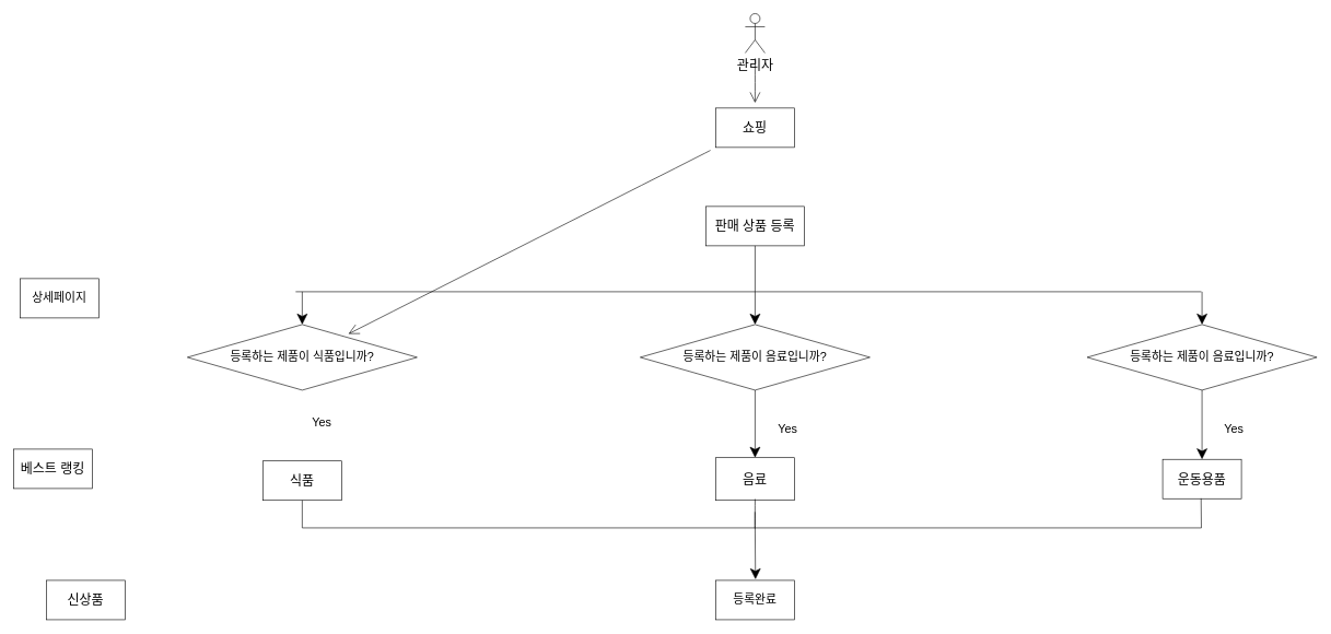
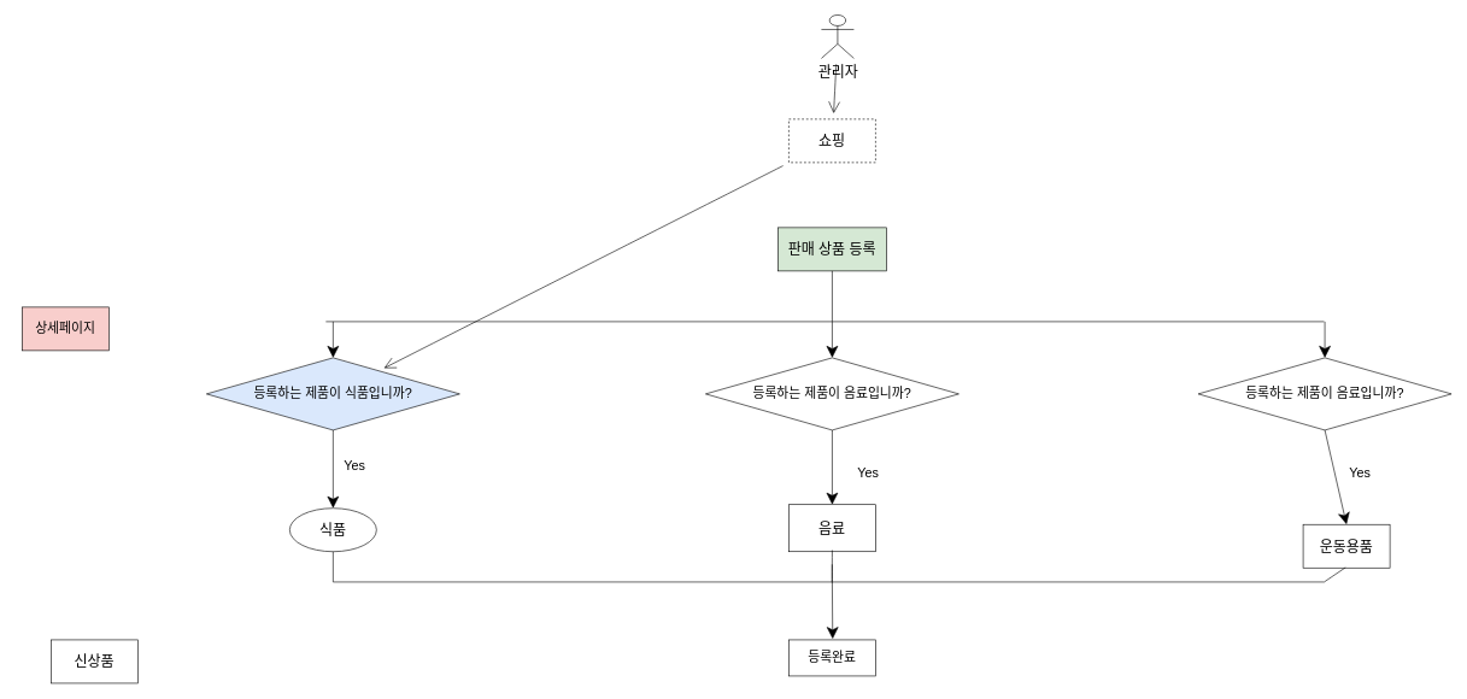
- <mxCell id="13" value="관리자" style="shape=umlActor;verticalLabelPosition=bottom;verticalAlign=top;html=1;outlineConnect=0;hachureGap=4;pointerEvents=0;fontSize=20;" vertex="1" parent="1"><mxGeometry x="1135" y="20" width="30" height="60" as="geometry" /></mxCell>
+ <mxCell id="13" value="관리자" style="shape=umlActor;verticalLabelPosition=bottom;verticalAlign=top;html=1;outlineConnect=0;hachureGap=4;pointerEvents=0;fontSize=20;" vertex="1" parent="1"><mxGeometry x="1135" y="20" width="45" height="60" as="geometry" /></mxCell>
- <mxCell id="3" value="쇼핑" style="rounded=0;whiteSpace=wrap;html=1;hachureGap=4;pointerEvents=0;fontSize=20;" vertex="1" parent="1"><mxGeometry x="1090" y="164" width="120" height="60" as="geometry" /></mxCell>
+ <mxCell id="3" value="쇼핑" style="rounded=0;whiteSpace=wrap;html=1;hachureGap=4;pointerEvents=0;fontSize=20;dashed=1;" vertex="1" parent="1"><mxGeometry x="1090" y="164" width="120" height="60" as="geometry" /></mxCell>
- <mxCell id="4" value="판매 상품 등록" style="rounded=0;whiteSpace=wrap;html=1;hachureGap=4;pointerEvents=0;fontSize=20;" vertex="1" parent="1"><mxGeometry x="1075" y="314" width="150" height="60" as="geometry" /></mxCell>
+ <mxCell id="4" value="판매 상품 등록" style="rounded=0;whiteSpace=wrap;html=1;hachureGap=4;pointerEvents=0;fontSize=20;fillColor=#d5e8d4;" vertex="1" parent="1"><mxGeometry x="1075" y="314" width="150" height="60" as="geometry" /></mxCell>
- <mxCell id="24" value="상세페이지" style="rounded=0;whiteSpace=wrap;html=1;hachureGap=4;pointerEvents=0;fontSize=18;" vertex="1" parent="1"><mxGeometry x="30" y="424" width="120" height="60" as="geometry" /></mxCell>
+ <mxCell id="24" value="상세페이지" style="rounded=0;whiteSpace=wrap;html=1;hachureGap=4;pointerEvents=0;fontSize=18;fillColor=#f8cecc;" vertex="1" parent="1"><mxGeometry x="30" y="424" width="120" height="60" as="geometry" /></mxCell>
- <mxCell id="15" value="등록하는 제품이 식품입니까?" style="rhombus;whiteSpace=wrap;html=1;hachureGap=4;pointerEvents=0;fontSize=18;" vertex="1" parent="1"><mxGeometry x="285" y="494" width="350" height="100" as="geometry" /></mxCell>
+ <mxCell id="15" value="등록하는 제품이 식품입니까?" style="rhombus;whiteSpace=wrap;html=1;hachureGap=4;pointerEvents=0;fontSize=18;fillColor=#dae8fc;" vertex="1" parent="1"><mxGeometry x="285" y="494" width="350" height="100" as="geometry" /></mxCell>
+ <mxCell id="17" value="" style="endArrow=classic;html=1;fontSize=18;startSize=14;endSize=14;sourcePerimeterSpacing=8;targetPerimeterSpacing=8;exitX=0.5;exitY=1;exitDx=0;exitDy=0;entryX=0.5;entryY=0;entryDx=0;entryDy=0;" edge="1" parent="1" source="15" target="6"><mxGeometry width="50" height="50" relative="1" as="geometry"><mxPoint x="600" y="564" as="sourcePoint" /><mxPoint x="650" y="514" as="targetPoint" /></mxGeometry></mxCell>
- <mxCell id="7" value="베스트 랭킹" style="rounded=0;whiteSpace=wrap;html=1;hachureGap=4;pointerEvents=0;fontSize=20;" vertex="1" parent="1"><mxGeometry x="20" y="684" width="120" height="60" as="geometry" /></mxCell>
- <mxCell id="9" value="운동용품" style="rounded=0;whiteSpace=wrap;html=1;hachureGap=4;pointerEvents=0;fontSize=20;" vertex="1" parent="1"><mxGeometry x="1771" y="699.5" width="120" height="60" as="geometry" /></mxCell>
+ <mxCell id="9" value="운동용품" style="rounded=0;whiteSpace=wrap;html=1;hachureGap=4;pointerEvents=0;fontSize=20;" vertex="1" parent="1"><mxGeometry x="1801" y="724.5" width="120" height="60" as="geometry" /></mxCell>
- <mxCell id="6" value="식품" style="rounded=0;whiteSpace=wrap;html=1;hachureGap=4;pointerEvents=0;fontSize=20;" vertex="1" parent="1"><mxGeometry x="400" y="702" width="120" height="60" as="geometry" /></mxCell>
+ <mxCell id="6" value="식품" style="ellipse;whiteSpace=wrap;html=1;hachureGap=4;pointerEvents=0;fontSize=20;" vertex="1" parent="1"><mxGeometry x="400" y="702" width="120" height="60" as="geometry" /></mxCell>
- <mxCell id="29" value="등록완료" style="rounded=0;whiteSpace=wrap;html=1;hachureGap=4;pointerEvents=0;fontSize=18;" vertex="1" parent="1"><mxGeometry x="1090" y="884" width="120" height="60" as="geometry" /></mxCell>
+ <mxCell id="29" value="등록완료" style="rounded=0;whiteSpace=wrap;html=1;hachureGap=4;pointerEvents=0;fontSize=18;" vertex="1" parent="1"><mxGeometry x="1090" y="884" width="120" height="50" as="geometry" /></mxCell>
